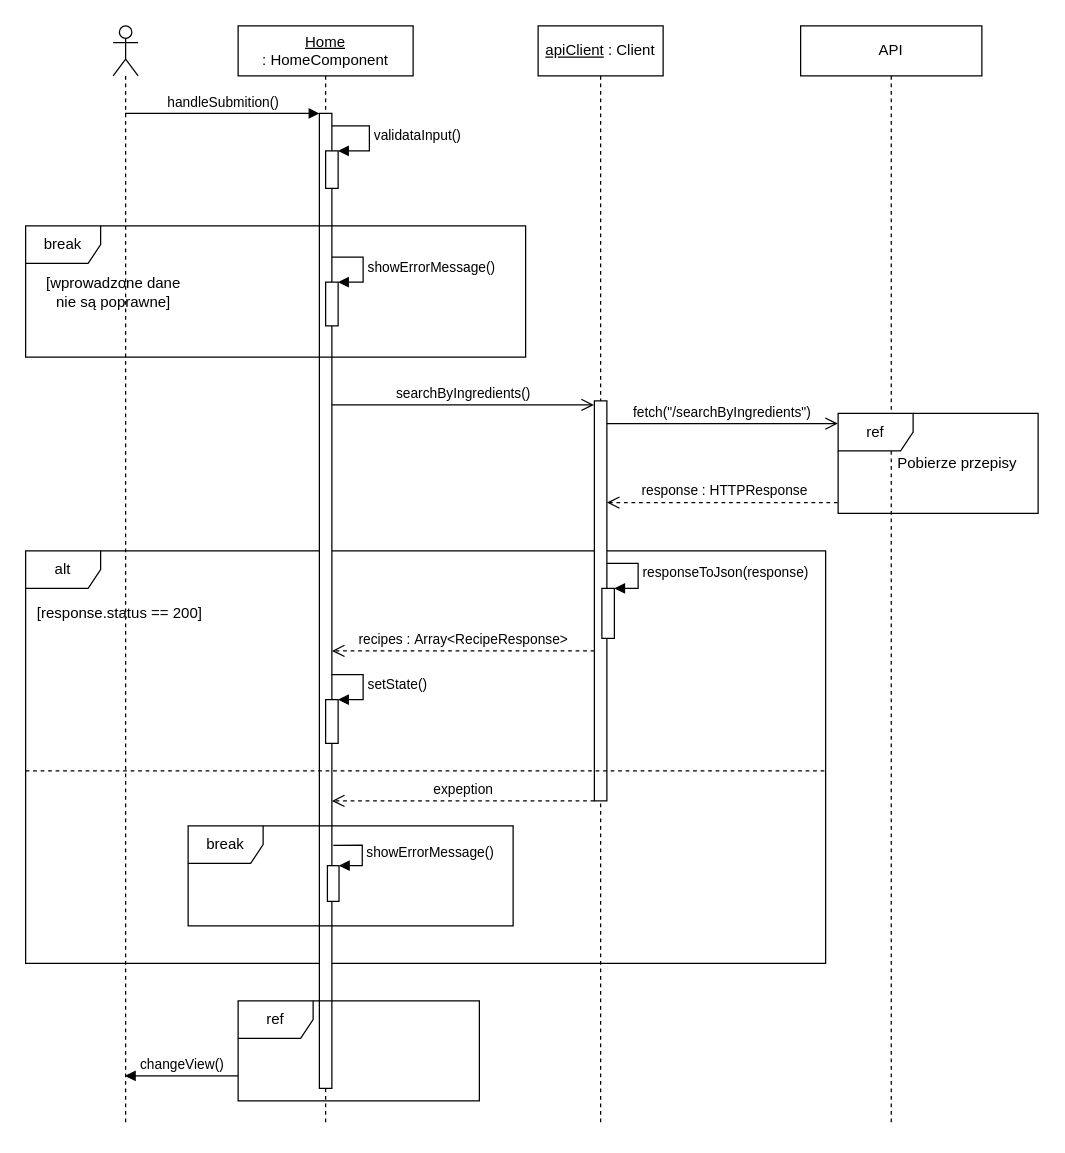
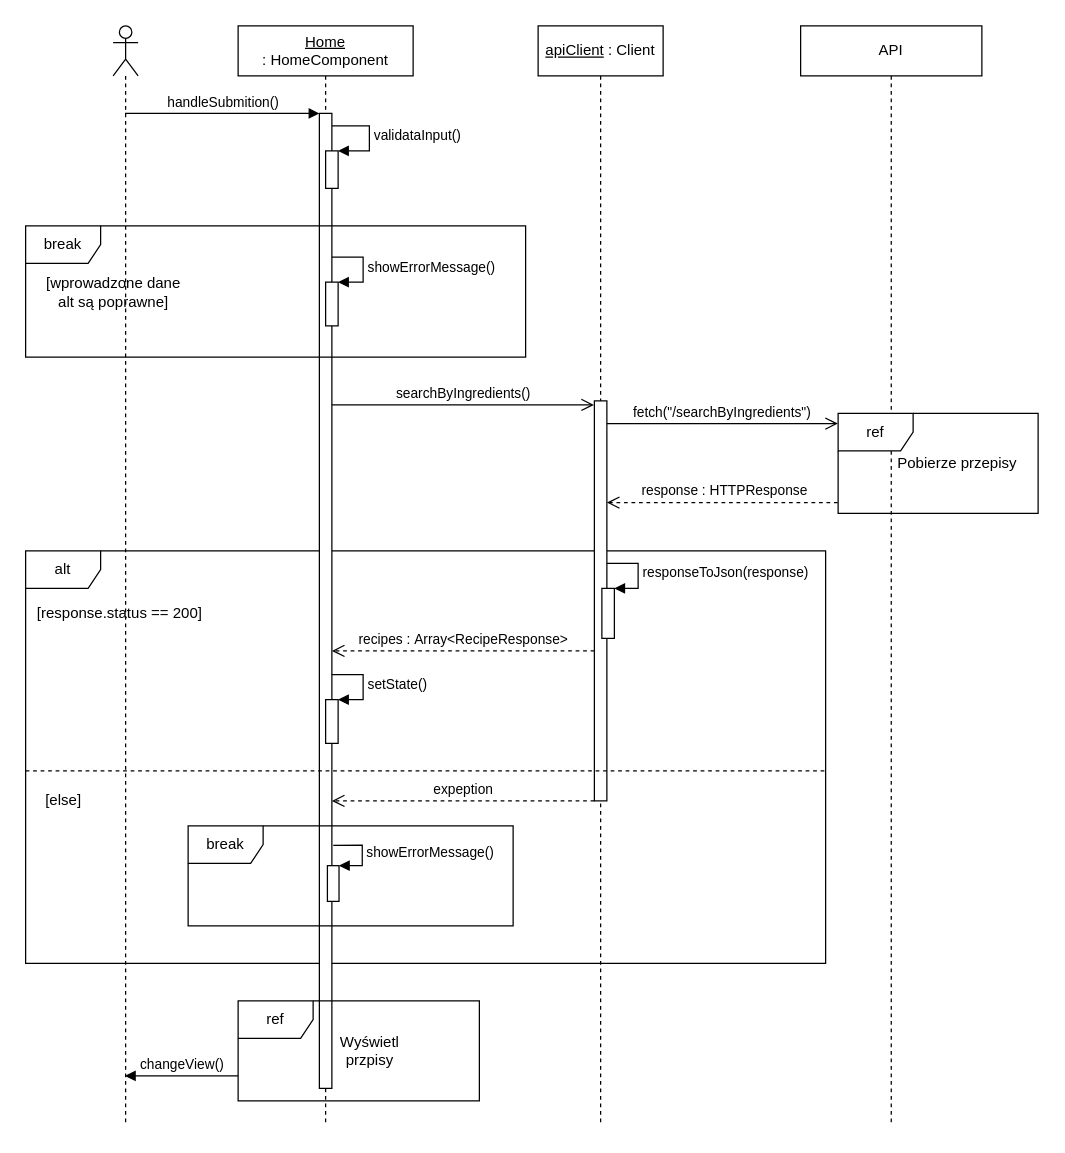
- <mxCell id="33" value="[wprowadzone dane &lt;br&gt;nie są poprawne]" style="text;html=1;align=center;verticalAlign=middle;resizable=0;points=[];autosize=1;" vertex="1" parent="31"><mxGeometry x="10" y="37.5" width="120" height="30" as="geometry" /></mxCell>
+ <mxCell id="33" value="[wprowadzone dane &lt;br&gt;alt są poprawne]" style="text;html=1;align=center;verticalAlign=middle;resizable=0;points=[];autosize=1;" vertex="1" parent="31"><mxGeometry x="10" y="37.5" width="120" height="30" as="geometry" /></mxCell>
+ <mxCell id="23" value="[else]" style="text;html=1;align=center;verticalAlign=middle;resizable=0;points=[];autosize=1;" vertex="1" parent="1"><mxGeometry x="30" y="630" width="40" height="20" as="geometry" /></mxCell>
+ <mxCell id="38" value="Wyświetl&lt;br&gt;przpisy" style="text;html=1;align=center;verticalAlign=middle;resizable=0;points=[];autosize=1;" vertex="1" parent="36"><mxGeometry x="75" y="25" width="60" height="30" as="geometry" /></mxCell>
